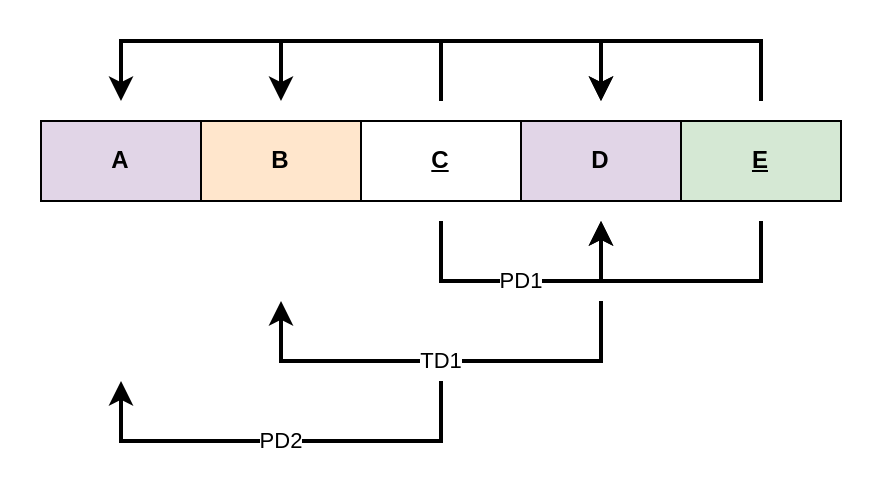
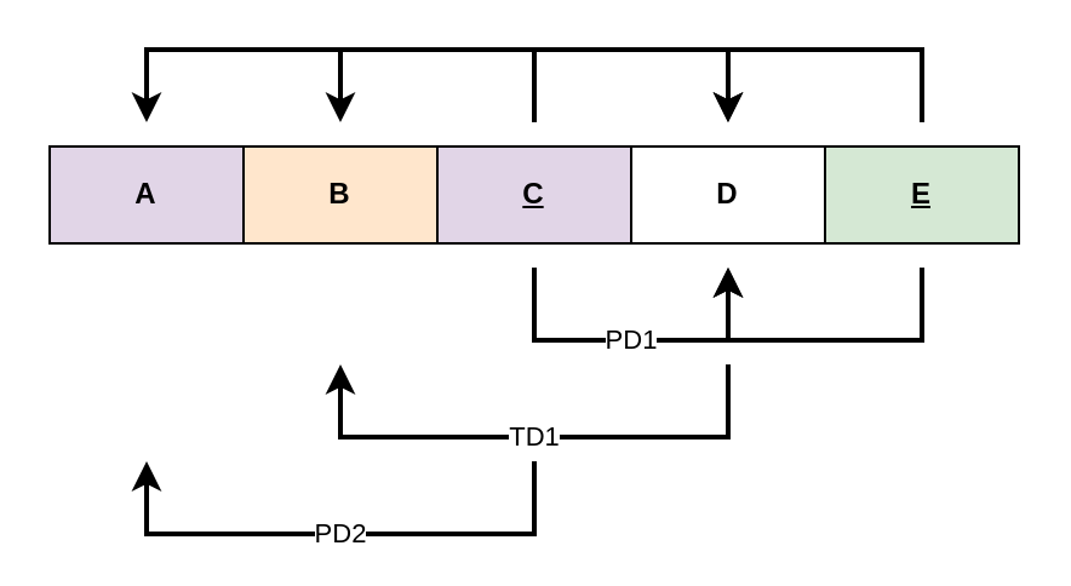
- <mxCell id="9" value="C" style="html=1;whiteSpace=wrap;fontStyle=5" parent="1" vertex="1"><mxGeometry x="180" y="60" width="80" height="40" as="geometry" /></mxCell>
+ <mxCell id="9" value="C" style="html=1;whiteSpace=wrap;fontStyle=5;fillColor=#e1d5e7;" parent="1" vertex="1"><mxGeometry x="180" y="60" width="80" height="40" as="geometry" /></mxCell>
- <mxCell id="11" value="D" style="html=1;whiteSpace=wrap;fontStyle=1;fillColor=#e1d5e7;" parent="1" vertex="1"><mxGeometry x="260" y="60" width="80" height="40" as="geometry" /></mxCell>
+ <mxCell id="11" value="D" style="html=1;whiteSpace=wrap;fontStyle=1" parent="1" vertex="1"><mxGeometry x="260" y="60" width="80" height="40" as="geometry" /></mxCell>
